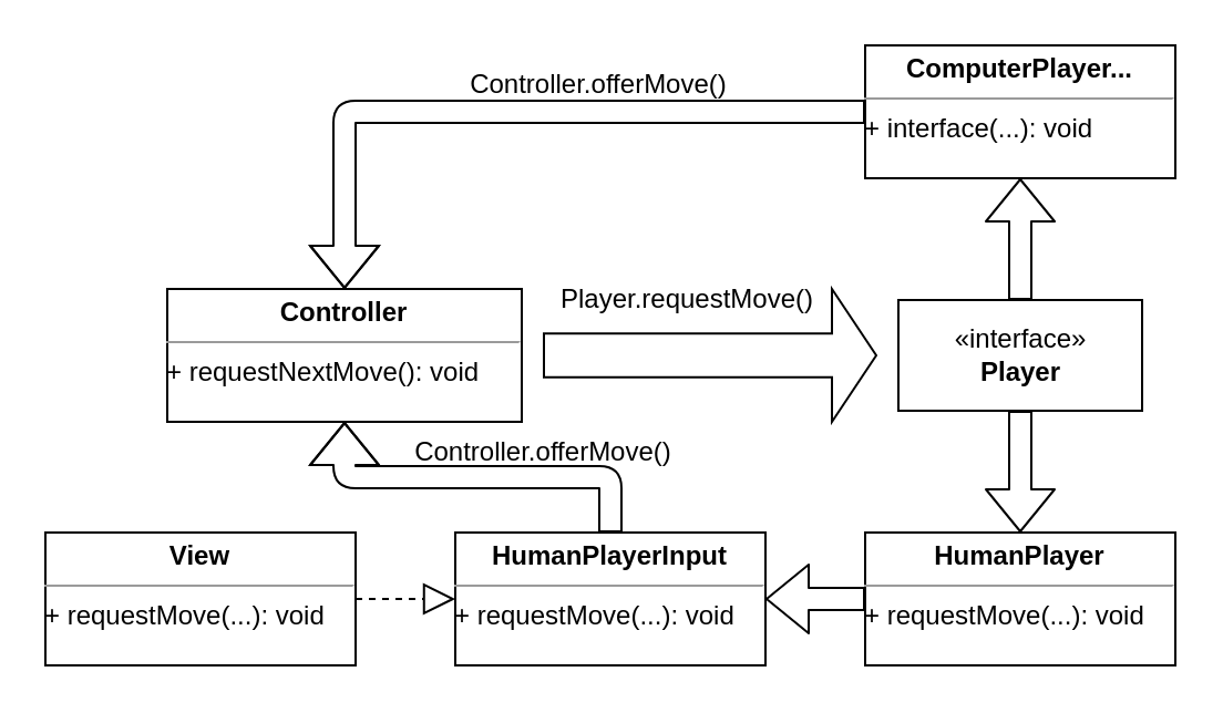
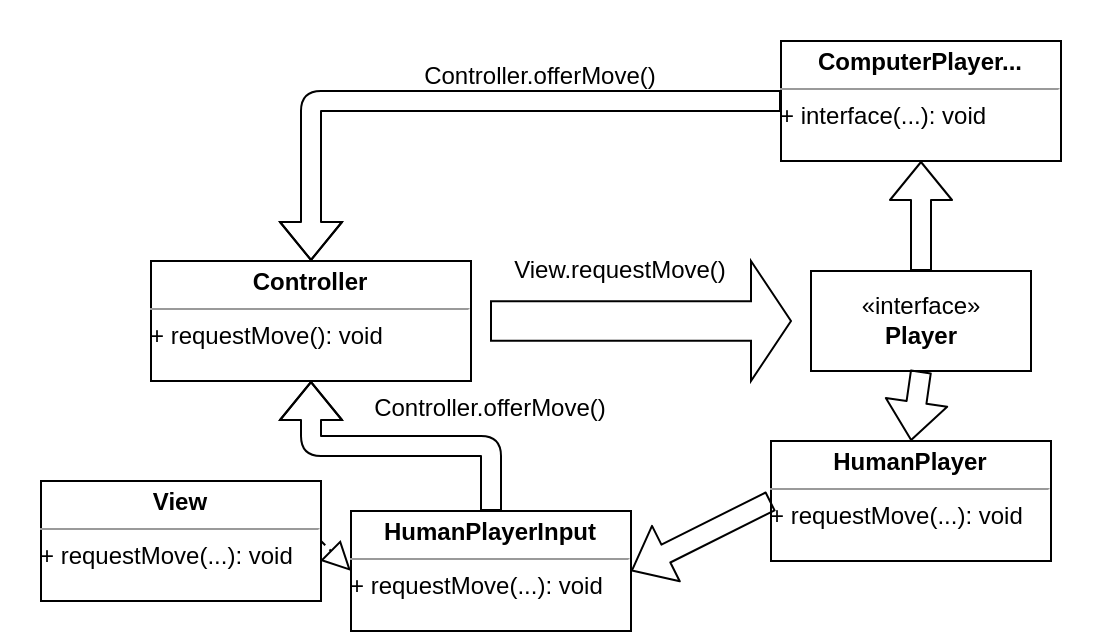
- <mxCell id="10" value="Player.requestMove()" style="text;html=1;strokeColor=none;fillColor=none;align=center;verticalAlign=middle;whiteSpace=wrap;rounded=0;" vertex="1" parent="8"><mxGeometry width="130" height="20" as="geometry" /></mxCell>
+ <mxCell id="10" value="View.requestMove()" style="text;html=1;strokeColor=none;fillColor=none;align=center;verticalAlign=middle;whiteSpace=wrap;rounded=0;" vertex="1" parent="8"><mxGeometry width="130" height="20" as="geometry" /></mxCell>
- <mxCell id="2" value="&lt;p style=&quot;margin: 0px ; margin-top: 4px ; text-align: center&quot;&gt;&lt;b&gt;Controller&lt;/b&gt;&lt;/p&gt;&lt;hr size=&quot;1&quot;&gt;&lt;div style=&quot;height: 2px&quot;&gt;+ requestNextMove(): void&lt;br&gt;&lt;/div&gt;" style="verticalAlign=top;align=left;overflow=fill;fontSize=12;fontFamily=Helvetica;html=1;" vertex="1" parent="1"><mxGeometry x="75" y="130" width="160" height="60" as="geometry" /></mxCell>
+ <mxCell id="2" value="&lt;p style=&quot;margin: 0px ; margin-top: 4px ; text-align: center&quot;&gt;&lt;b&gt;Controller&lt;/b&gt;&lt;/p&gt;&lt;hr size=&quot;1&quot;&gt;&lt;div style=&quot;height: 2px&quot;&gt;+ requestMove(): void&lt;br&gt;&lt;/div&gt;" style="verticalAlign=top;align=left;overflow=fill;fontSize=12;fontFamily=Helvetica;html=1;" vertex="1" parent="1"><mxGeometry x="75" y="130" width="160" height="60" as="geometry" /></mxCell>
- <mxCell id="6" value="&lt;p style=&quot;margin: 0px ; margin-top: 4px ; text-align: center&quot;&gt;&lt;b&gt;HumanPlayerInput&lt;/b&gt;&lt;br&gt;&lt;/p&gt;&lt;hr size=&quot;1&quot;&gt;&lt;div style=&quot;height: 2px&quot;&gt;+ requestMove(...): void&lt;br&gt;&lt;/div&gt;" style="verticalAlign=top;align=left;overflow=fill;fontSize=12;fontFamily=Helvetica;html=1;" vertex="1" parent="1"><mxGeometry x="205" y="240" width="140" height="60" as="geometry" /></mxCell>
+ <mxCell id="6" value="&lt;p style=&quot;margin: 0px ; margin-top: 4px ; text-align: center&quot;&gt;&lt;b&gt;HumanPlayerInput&lt;/b&gt;&lt;br&gt;&lt;/p&gt;&lt;hr size=&quot;1&quot;&gt;&lt;div style=&quot;height: 2px&quot;&gt;+ requestMove(...): void&lt;br&gt;&lt;/div&gt;" style="verticalAlign=top;align=left;overflow=fill;fontSize=12;fontFamily=Helvetica;html=1;" vertex="1" parent="1"><mxGeometry x="175" y="255" width="140" height="60" as="geometry" /></mxCell>
- <mxCell id="5" value="&lt;p style=&quot;margin: 0px ; margin-top: 4px ; text-align: center&quot;&gt;&lt;b&gt;HumanPlayer&lt;/b&gt;&lt;br&gt;&lt;/p&gt;&lt;hr size=&quot;1&quot;&gt;&lt;div style=&quot;height: 2px&quot;&gt;+ requestMove(...): void&lt;/div&gt;" style="verticalAlign=top;align=left;overflow=fill;fontSize=12;fontFamily=Helvetica;html=1;" vertex="1" parent="1"><mxGeometry x="390" y="240" width="140" height="60" as="geometry" /></mxCell>
+ <mxCell id="5" value="&lt;p style=&quot;margin: 0px ; margin-top: 4px ; text-align: center&quot;&gt;&lt;b&gt;HumanPlayer&lt;/b&gt;&lt;br&gt;&lt;/p&gt;&lt;hr size=&quot;1&quot;&gt;&lt;div style=&quot;height: 2px&quot;&gt;+ requestMove(...): void&lt;/div&gt;" style="verticalAlign=top;align=left;overflow=fill;fontSize=12;fontFamily=Helvetica;html=1;" vertex="1" parent="1"><mxGeometry x="385" y="220" width="140" height="60" as="geometry" /></mxCell>
